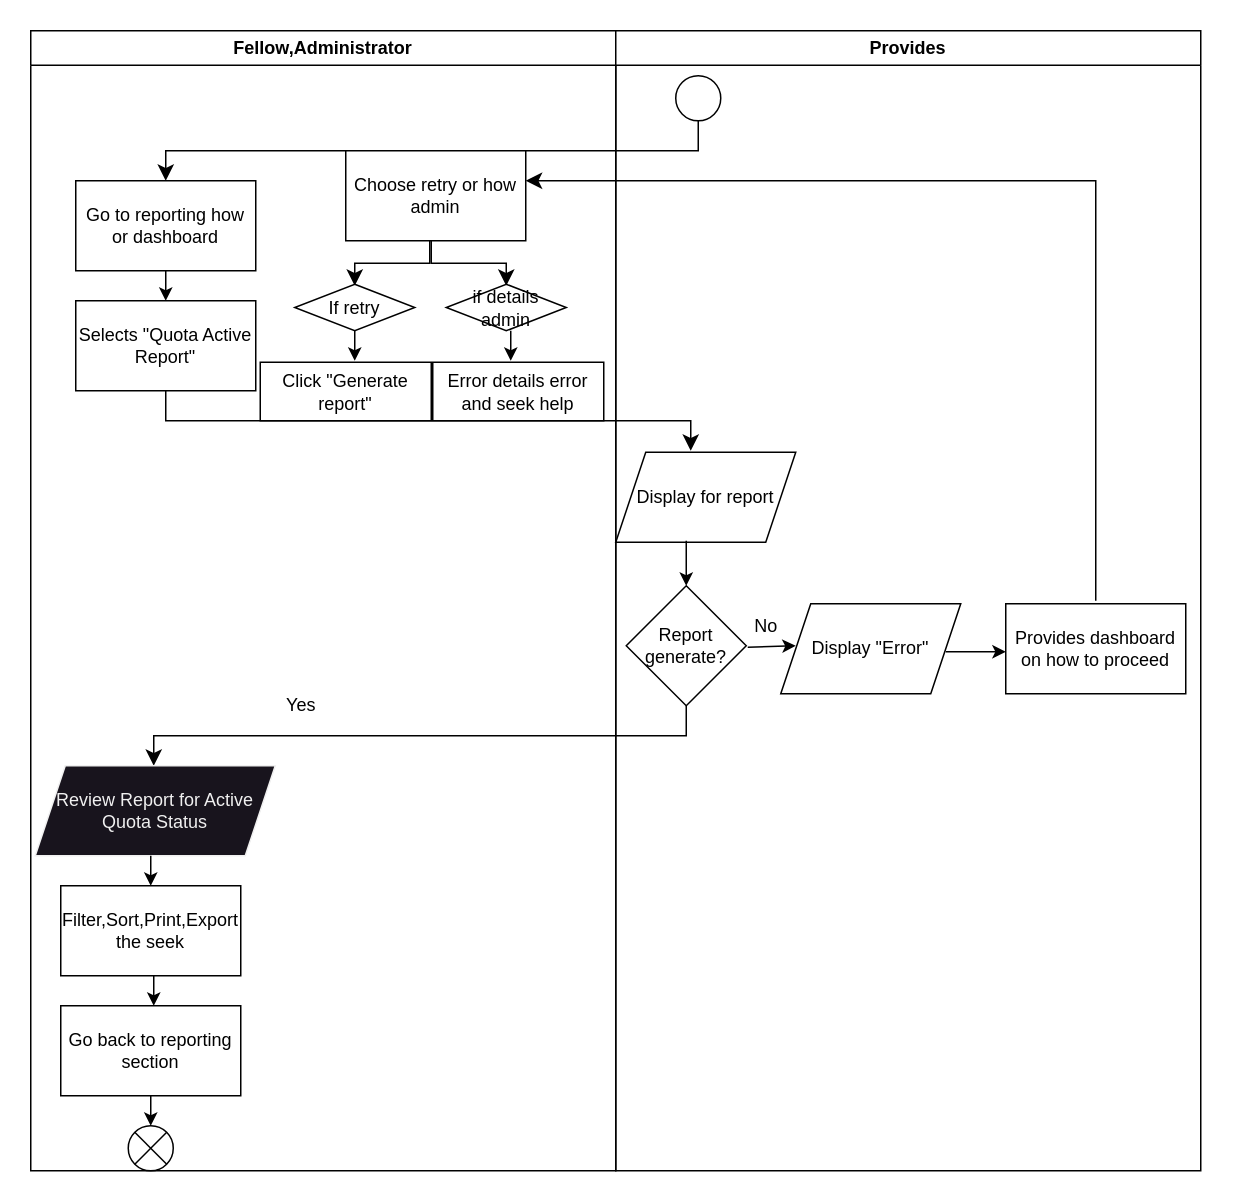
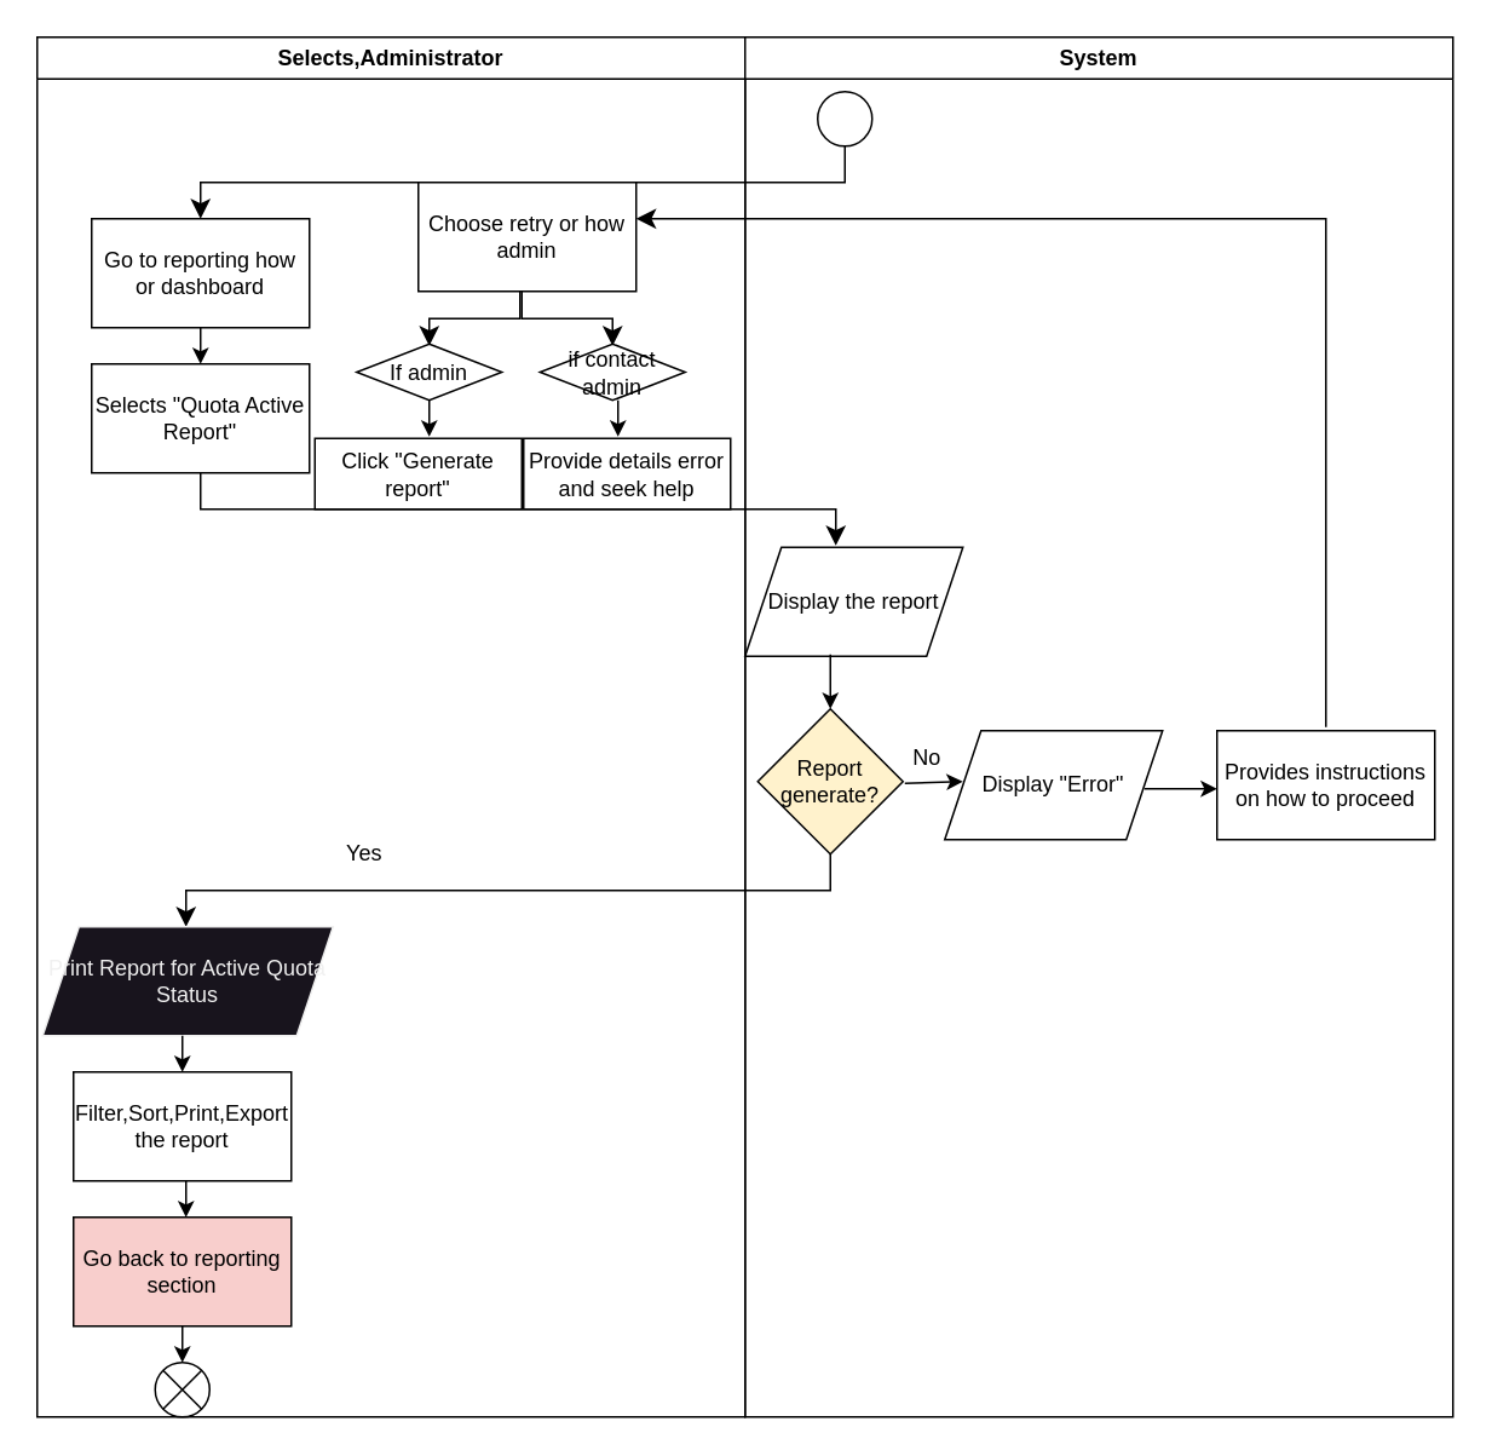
- <mxCell id="35" value="Fellow,Administrator" style="swimlane;whiteSpace=wrap;html=1;" vertex="1" parent="1"><mxGeometry x="20" width="390" height="760" as="geometry" y="20" /></mxCell>
+ <mxCell id="35" value="Selects,Administrator" style="swimlane;whiteSpace=wrap;html=1;" vertex="1" parent="1"><mxGeometry x="20" width="390" height="760" as="geometry" y="20" /></mxCell>
- <mxCell id="36" value="Provides" style="swimlane;whiteSpace=wrap;html=1;" vertex="1" parent="1"><mxGeometry x="410" width="390" height="760" as="geometry" y="20" /></mxCell>
+ <mxCell id="36" value="System" style="swimlane;whiteSpace=wrap;html=1;" vertex="1" parent="1"><mxGeometry x="410" width="390" height="760" as="geometry" y="20" /></mxCell>
- <mxCell id="29" value="If retry" style="rhombus;whiteSpace=wrap;html=1;" vertex="1" parent="1"><mxGeometry x="196" y="189" width="80" height="31" as="geometry" /></mxCell>
+ <mxCell id="29" value="If admin" style="rhombus;whiteSpace=wrap;html=1;" vertex="1" parent="1"><mxGeometry x="196" y="189" width="80" height="31" as="geometry" /></mxCell>
- <mxCell id="30" value="if details admin" style="rhombus;whiteSpace=wrap;html=1;" vertex="1" parent="1"><mxGeometry x="297" y="189" width="80" height="31" as="geometry" /></mxCell>
+ <mxCell id="30" value="if contact admin" style="rhombus;whiteSpace=wrap;html=1;" vertex="1" parent="1"><mxGeometry x="297" y="189" width="80" height="31" as="geometry" /></mxCell>
- <mxCell id="33" value="Error details error and seek help" style="rounded=0;whiteSpace=wrap;html=1;" vertex="1" parent="1"><mxGeometry x="288" y="241" width="114" height="39" as="geometry" /></mxCell>
+ <mxCell id="33" value="Provide details error and seek help" style="rounded=0;whiteSpace=wrap;html=1;" vertex="1" parent="1"><mxGeometry x="288" y="241" width="114" height="39" as="geometry" /></mxCell>
- <mxCell id="8" value="Display for report" style="shape=parallelogram;perimeter=parallelogramPerimeter;whiteSpace=wrap;html=1;fixedSize=1;" vertex="1" parent="1"><mxGeometry x="410" y="301" width="120" height="60" as="geometry" /></mxCell>
+ <mxCell id="8" value="Display the report" style="shape=parallelogram;perimeter=parallelogramPerimeter;whiteSpace=wrap;html=1;fixedSize=1;" vertex="1" parent="1"><mxGeometry x="410" y="301" width="120" height="60" as="geometry" /></mxCell>
- <mxCell id="10" value="Report generate?" style="rhombus;whiteSpace=wrap;html=1;" vertex="1" parent="1"><mxGeometry x="417" y="390" width="80" height="80" as="geometry" /></mxCell>
+ <mxCell id="10" value="Report generate?" style="rhombus;whiteSpace=wrap;html=1;fillColor=#fff2cc;" vertex="1" parent="1"><mxGeometry x="417" y="390" width="80" height="80" as="geometry" /></mxCell>
- <mxCell id="24" value="Provides dashboard on how to proceed" style="rounded=0;whiteSpace=wrap;html=1;" vertex="1" parent="1"><mxGeometry x="670" y="402" width="120" height="60" as="geometry" /></mxCell>
+ <mxCell id="24" value="Provides instructions on how to proceed" style="rounded=0;whiteSpace=wrap;html=1;" vertex="1" parent="1"><mxGeometry x="670" y="402" width="120" height="60" as="geometry" /></mxCell>
- <mxCell id="12" value="Review Report for Active Quota Status" style="shape=parallelogram;perimeter=parallelogramPerimeter;whiteSpace=wrap;html=1;fixedSize=1;fontFamily=Helvetica;fontSize=12;fontColor=rgb(240, 240, 240);align=center;strokeColor=rgb(240, 240, 240);fillColor=rgb(24, 20, 29);" vertex="1" parent="1"><mxGeometry x="23" y="510" width="160" height="60" as="geometry" /></mxCell>
+ <mxCell id="12" value="Print Report for Active Quota Status" style="shape=parallelogram;perimeter=parallelogramPerimeter;whiteSpace=wrap;html=1;fixedSize=1;fontFamily=Helvetica;fontSize=12;fontColor=rgb(240, 240, 240);align=center;strokeColor=rgb(240, 240, 240);fillColor=rgb(24, 20, 29);" vertex="1" parent="1"><mxGeometry x="23" y="510" width="160" height="60" as="geometry" /></mxCell>
- <mxCell id="14" value="Filter,Sort,Print,Export the seek" style="rounded=0;whiteSpace=wrap;html=1;" vertex="1" parent="1"><mxGeometry x="40" y="590" width="120" height="60" as="geometry" /></mxCell>
+ <mxCell id="14" value="Filter,Sort,Print,Export the report" style="rounded=0;whiteSpace=wrap;html=1;" vertex="1" parent="1"><mxGeometry x="40" y="590" width="120" height="60" as="geometry" /></mxCell>
- <mxCell id="16" value="Go back to reporting section" style="rounded=0;whiteSpace=wrap;html=1;" vertex="1" parent="1"><mxGeometry x="40" y="670" width="120" height="60" as="geometry" /></mxCell>
+ <mxCell id="16" value="Go back to reporting section" style="rounded=0;whiteSpace=wrap;html=1;fillColor=#f8cecc;" vertex="1" parent="1"><mxGeometry x="40" y="670" width="120" height="60" as="geometry" /></mxCell>
